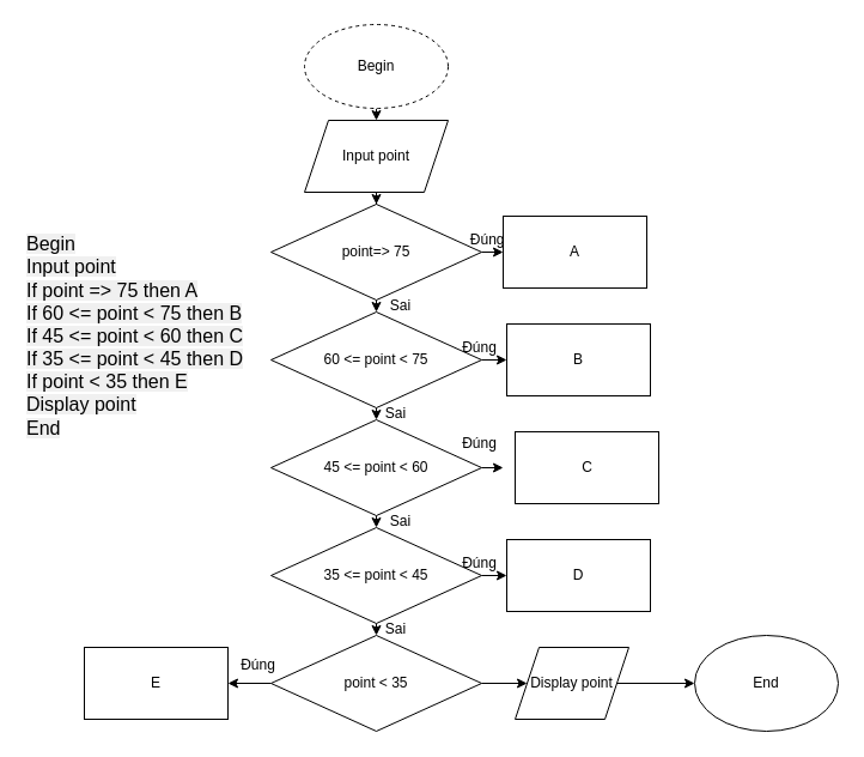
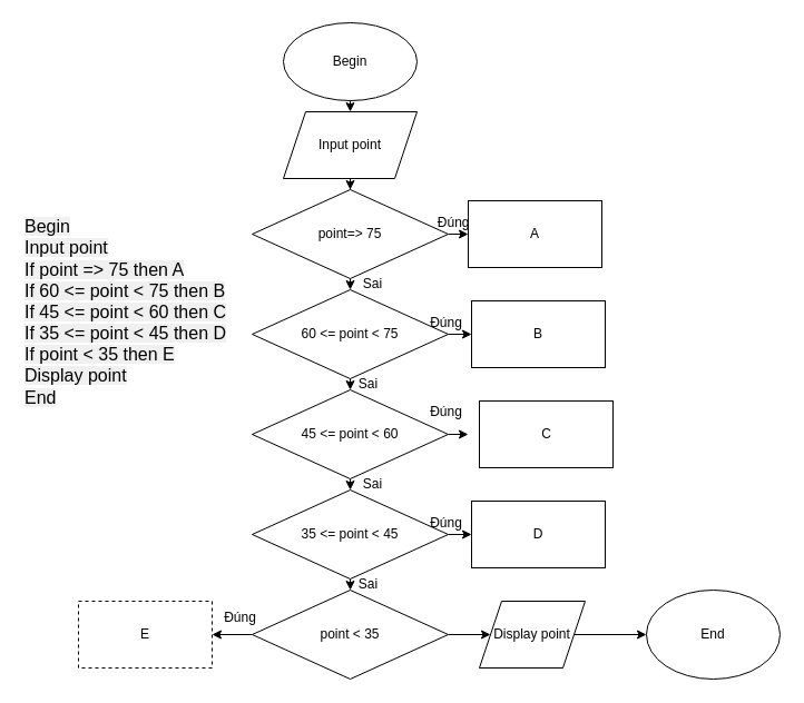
- <mxCell id="4" value="Begin" style="ellipse;whiteSpace=wrap;html=1;dashed=1;" vertex="1" parent="1"><mxGeometry x="254" y="20" width="120" height="70" as="geometry" /></mxCell>
+ <mxCell id="4" value="Begin" style="ellipse;whiteSpace=wrap;html=1;" vertex="1" parent="1"><mxGeometry x="254" y="20" width="120" height="70" as="geometry" /></mxCell>
- <mxCell id="22" value="E" style="rounded=0;whiteSpace=wrap;html=1;" vertex="1" parent="1"><mxGeometry x="70" y="540" width="120" height="60" as="geometry" /></mxCell>
+ <mxCell id="22" value="E" style="rounded=0;whiteSpace=wrap;html=1;dashed=1;" vertex="1" parent="1"><mxGeometry x="70" y="540" width="120" height="60" as="geometry" /></mxCell>
